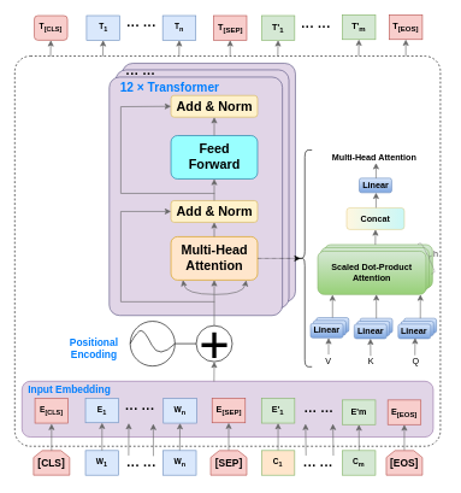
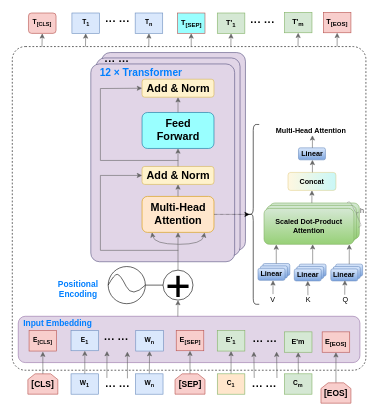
- <mxCell id="62" value="&lt;b style=&quot;border-color: var(--border-color); font-size: 12px;&quot;&gt;T&lt;sub style=&quot;border-color: var(--border-color);&quot;&gt;[SEP]&lt;/sub&gt;&lt;/b&gt;" style="rounded=0;whiteSpace=wrap;html=1;fontFamily=Helvetica;fontSize=11;fillColor=#f8cecc;strokeColor=#b85450;" parent="1" vertex="1"><mxGeometry x="295.5" y="21" width="46" height="34" as="geometry" /></mxCell>
+ <mxCell id="62" value="&lt;b style=&quot;border-color: var(--border-color); font-size: 12px;&quot;&gt;T&lt;sub style=&quot;border-color: var(--border-color);&quot;&gt;[SEP]&lt;/sub&gt;&lt;/b&gt;" style="rounded=0;whiteSpace=wrap;html=1;fontFamily=Helvetica;fontSize=11;fillColor=#99ffff;strokeColor=#b85450;" parent="1" vertex="1"><mxGeometry x="295.5" y="21" width="46" height="34" as="geometry" /></mxCell>
- <mxCell id="39" value="[EOS]" style="shape=loopLimit;whiteSpace=wrap;html=1;fillColor=#f8cecc;strokeColor=#b85450;fontSize=14;fontStyle=1;size=12;" parent="1" vertex="1"><mxGeometry x="535" y="623" width="50" height="34" as="geometry" /></mxCell>
+ <mxCell id="39" value="[EOS]" style="shape=loopLimit;whiteSpace=wrap;html=1;fillColor=#f8cecc;strokeColor=#b85450;fontSize=14;fontStyle=1;size=12;" parent="1" vertex="1"><mxGeometry x="535" y="638" width="50" height="34" as="geometry" /></mxCell>
